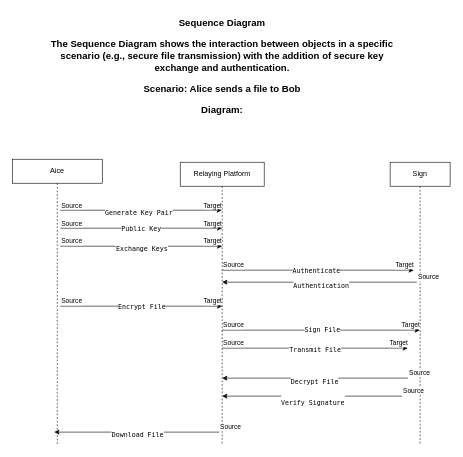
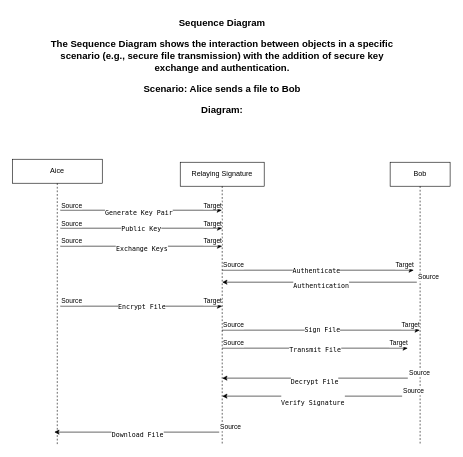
- <mxCell id="4" value="Relaying Platform" style="shape=umlLifeline;perimeter=lifelinePerimeter;whiteSpace=wrap;html=1;container=1;dropTarget=0;collapsible=0;recursiveResize=0;outlineConnect=0;portConstraint=eastwest;newEdgeStyle={&quot;curved&quot;:0,&quot;rounded&quot;:0};" vertex="1" parent="1"><mxGeometry x="300" y="270" width="140" height="470" as="geometry" /></mxCell>
+ <mxCell id="4" value="Relaying Signature" style="shape=umlLifeline;perimeter=lifelinePerimeter;whiteSpace=wrap;html=1;container=1;dropTarget=0;collapsible=0;recursiveResize=0;outlineConnect=0;portConstraint=eastwest;newEdgeStyle={&quot;curved&quot;:0,&quot;rounded&quot;:0};" vertex="1" parent="1"><mxGeometry x="300" y="270" width="140" height="470" as="geometry" /></mxCell>
- <mxCell id="3" value="Sign" style="shape=umlLifeline;perimeter=lifelinePerimeter;whiteSpace=wrap;html=1;container=1;dropTarget=0;collapsible=0;recursiveResize=0;outlineConnect=0;portConstraint=eastwest;newEdgeStyle={&quot;curved&quot;:0,&quot;rounded&quot;:0};" vertex="1" parent="1"><mxGeometry x="650" y="270" width="100" height="470" as="geometry" /></mxCell>
+ <mxCell id="3" value="Bob" style="shape=umlLifeline;perimeter=lifelinePerimeter;whiteSpace=wrap;html=1;container=1;dropTarget=0;collapsible=0;recursiveResize=0;outlineConnect=0;portConstraint=eastwest;newEdgeStyle={&quot;curved&quot;:0,&quot;rounded&quot;:0};" vertex="1" parent="1"><mxGeometry x="650" y="270" width="100" height="470" as="geometry" /></mxCell>
